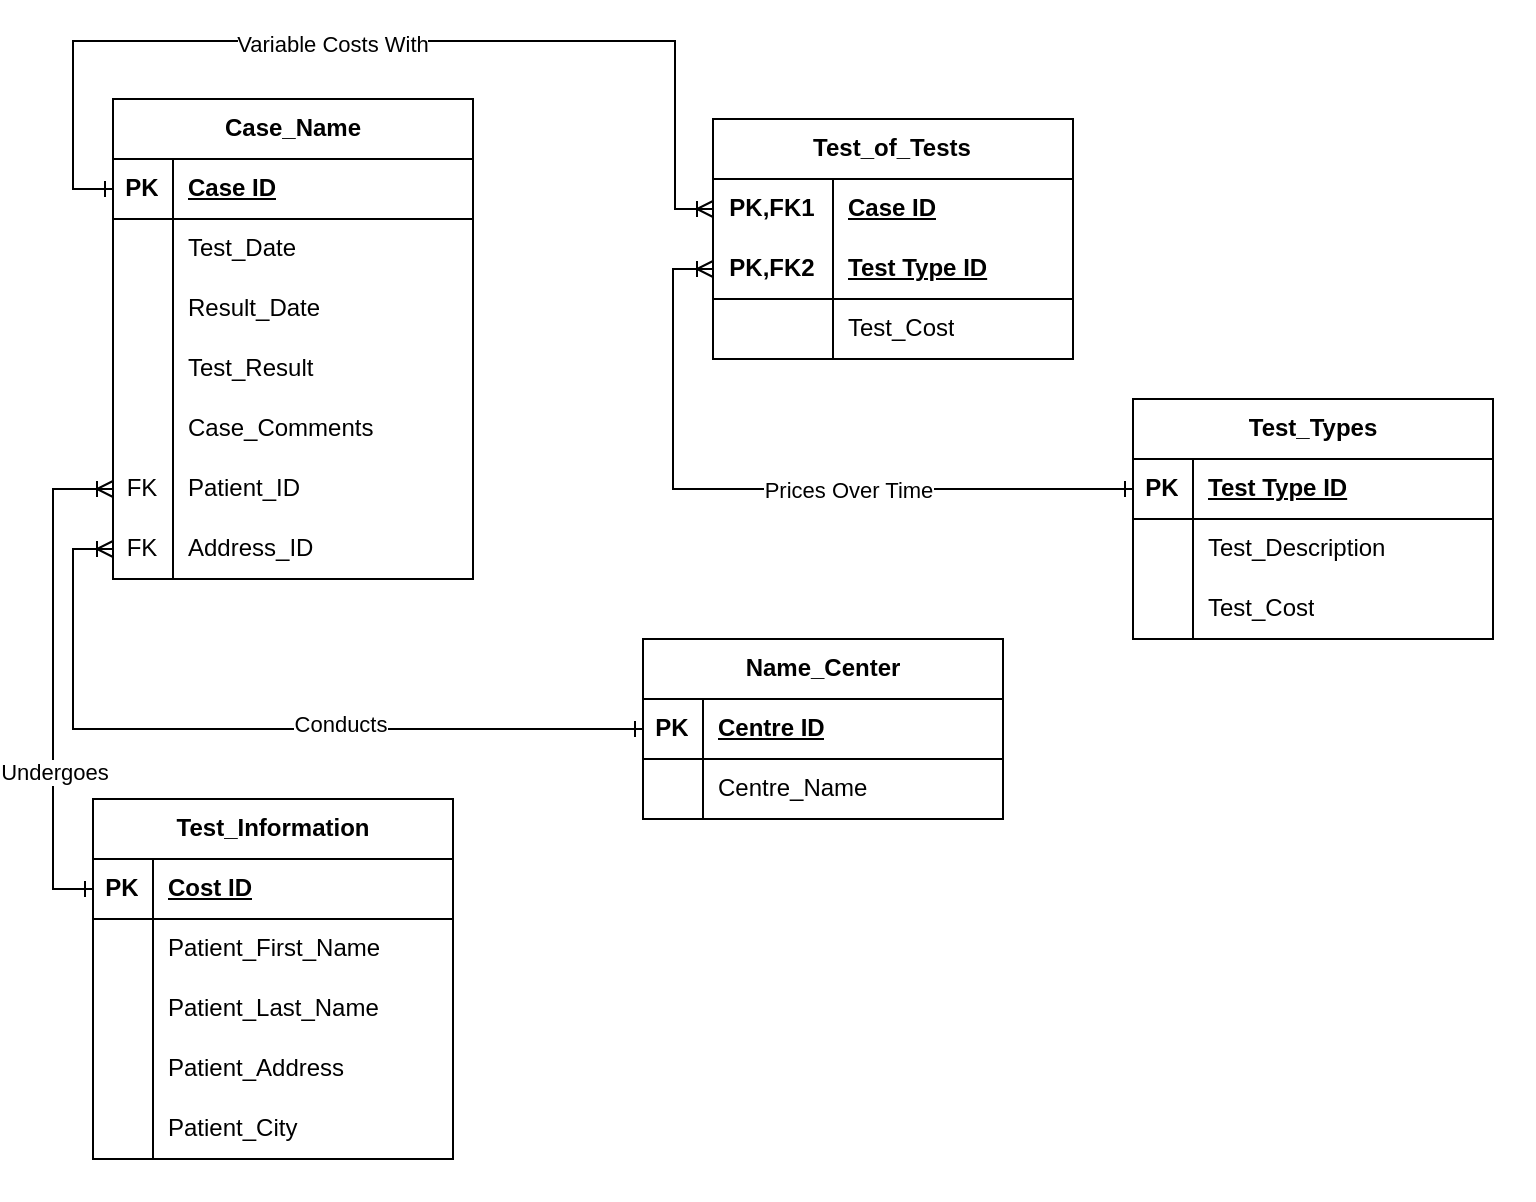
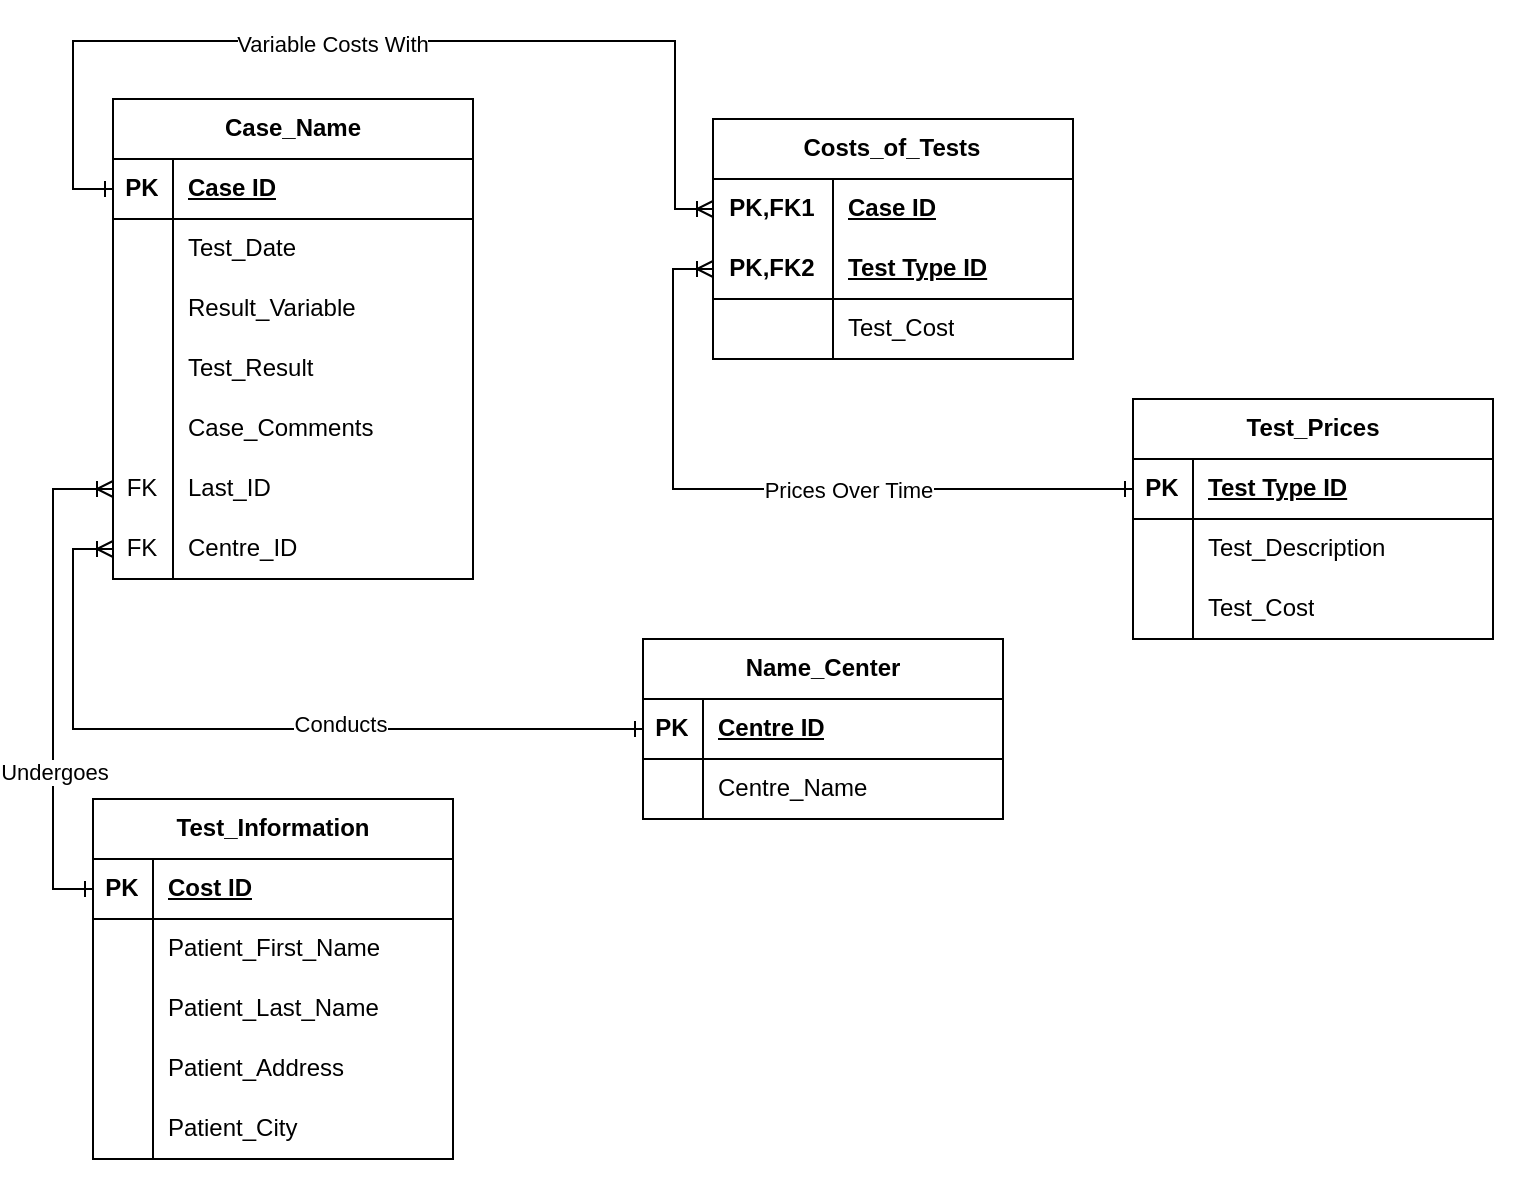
- <mxCell id="24" value="Test_of_Tests" style="shape=table;startSize=30;container=1;collapsible=1;childLayout=tableLayout;fixedRows=1;rowLines=0;fontStyle=1;align=center;resizeLast=1;html=1;whiteSpace=wrap;" vertex="1" parent="1"><mxGeometry x="340" y="59" width="180" height="120" as="geometry" /></mxCell>
+ <mxCell id="24" value="Costs_of_Tests" style="shape=table;startSize=30;container=1;collapsible=1;childLayout=tableLayout;fixedRows=1;rowLines=0;fontStyle=1;align=center;resizeLast=1;html=1;whiteSpace=wrap;" vertex="1" parent="1"><mxGeometry x="340" y="59" width="180" height="120" as="geometry" /></mxCell>
- <mxCell id="11" value="Result_Date" style="shape=partialRectangle;connectable=0;fillColor=none;top=0;left=0;bottom=0;right=0;align=left;spacingLeft=6;overflow=hidden;whiteSpace=wrap;html=1;" vertex="1" parent="9"><mxGeometry x="30" width="150" height="30" as="geometry"><mxRectangle width="150" height="30" as="alternateBounds" /></mxGeometry></mxCell>
+ <mxCell id="11" value="Result_Variable" style="shape=partialRectangle;connectable=0;fillColor=none;top=0;left=0;bottom=0;right=0;align=left;spacingLeft=6;overflow=hidden;whiteSpace=wrap;html=1;" vertex="1" parent="9"><mxGeometry x="30" width="150" height="30" as="geometry"><mxRectangle width="150" height="30" as="alternateBounds" /></mxGeometry></mxCell>
- <mxCell id="61" value="Test_Types" style="shape=table;startSize=30;container=1;collapsible=1;childLayout=tableLayout;fixedRows=1;rowLines=0;fontStyle=1;align=center;resizeLast=1;html=1;" vertex="1" parent="1"><mxGeometry x="550" y="199" width="180" height="120" as="geometry" /></mxCell>
+ <mxCell id="61" value="Test_Prices" style="shape=table;startSize=30;container=1;collapsible=1;childLayout=tableLayout;fixedRows=1;rowLines=0;fontStyle=1;align=center;resizeLast=1;html=1;" vertex="1" parent="1"><mxGeometry x="550" y="199" width="180" height="120" as="geometry" /></mxCell>
- <mxCell id="20" value="Patient_ID" style="shape=partialRectangle;connectable=0;fillColor=none;top=0;left=0;bottom=0;right=0;align=left;spacingLeft=6;overflow=hidden;whiteSpace=wrap;html=1;" vertex="1" parent="18"><mxGeometry x="30" width="150" height="30" as="geometry"><mxRectangle width="150" height="30" as="alternateBounds" /></mxGeometry></mxCell>
+ <mxCell id="20" value="Last_ID" style="shape=partialRectangle;connectable=0;fillColor=none;top=0;left=0;bottom=0;right=0;align=left;spacingLeft=6;overflow=hidden;whiteSpace=wrap;html=1;" vertex="1" parent="18"><mxGeometry x="30" width="150" height="30" as="geometry"><mxRectangle width="150" height="30" as="alternateBounds" /></mxGeometry></mxCell>
- <mxCell id="23" value="Address_ID" style="shape=partialRectangle;connectable=0;fillColor=none;top=0;left=0;bottom=0;right=0;align=left;spacingLeft=6;overflow=hidden;whiteSpace=wrap;html=1;" vertex="1" parent="21"><mxGeometry x="30" width="150" height="30" as="geometry"><mxRectangle width="150" height="30" as="alternateBounds" /></mxGeometry></mxCell>
+ <mxCell id="23" value="Centre_ID" style="shape=partialRectangle;connectable=0;fillColor=none;top=0;left=0;bottom=0;right=0;align=left;spacingLeft=6;overflow=hidden;whiteSpace=wrap;html=1;" vertex="1" parent="21"><mxGeometry x="30" width="150" height="30" as="geometry"><mxRectangle width="150" height="30" as="alternateBounds" /></mxGeometry></mxCell>
